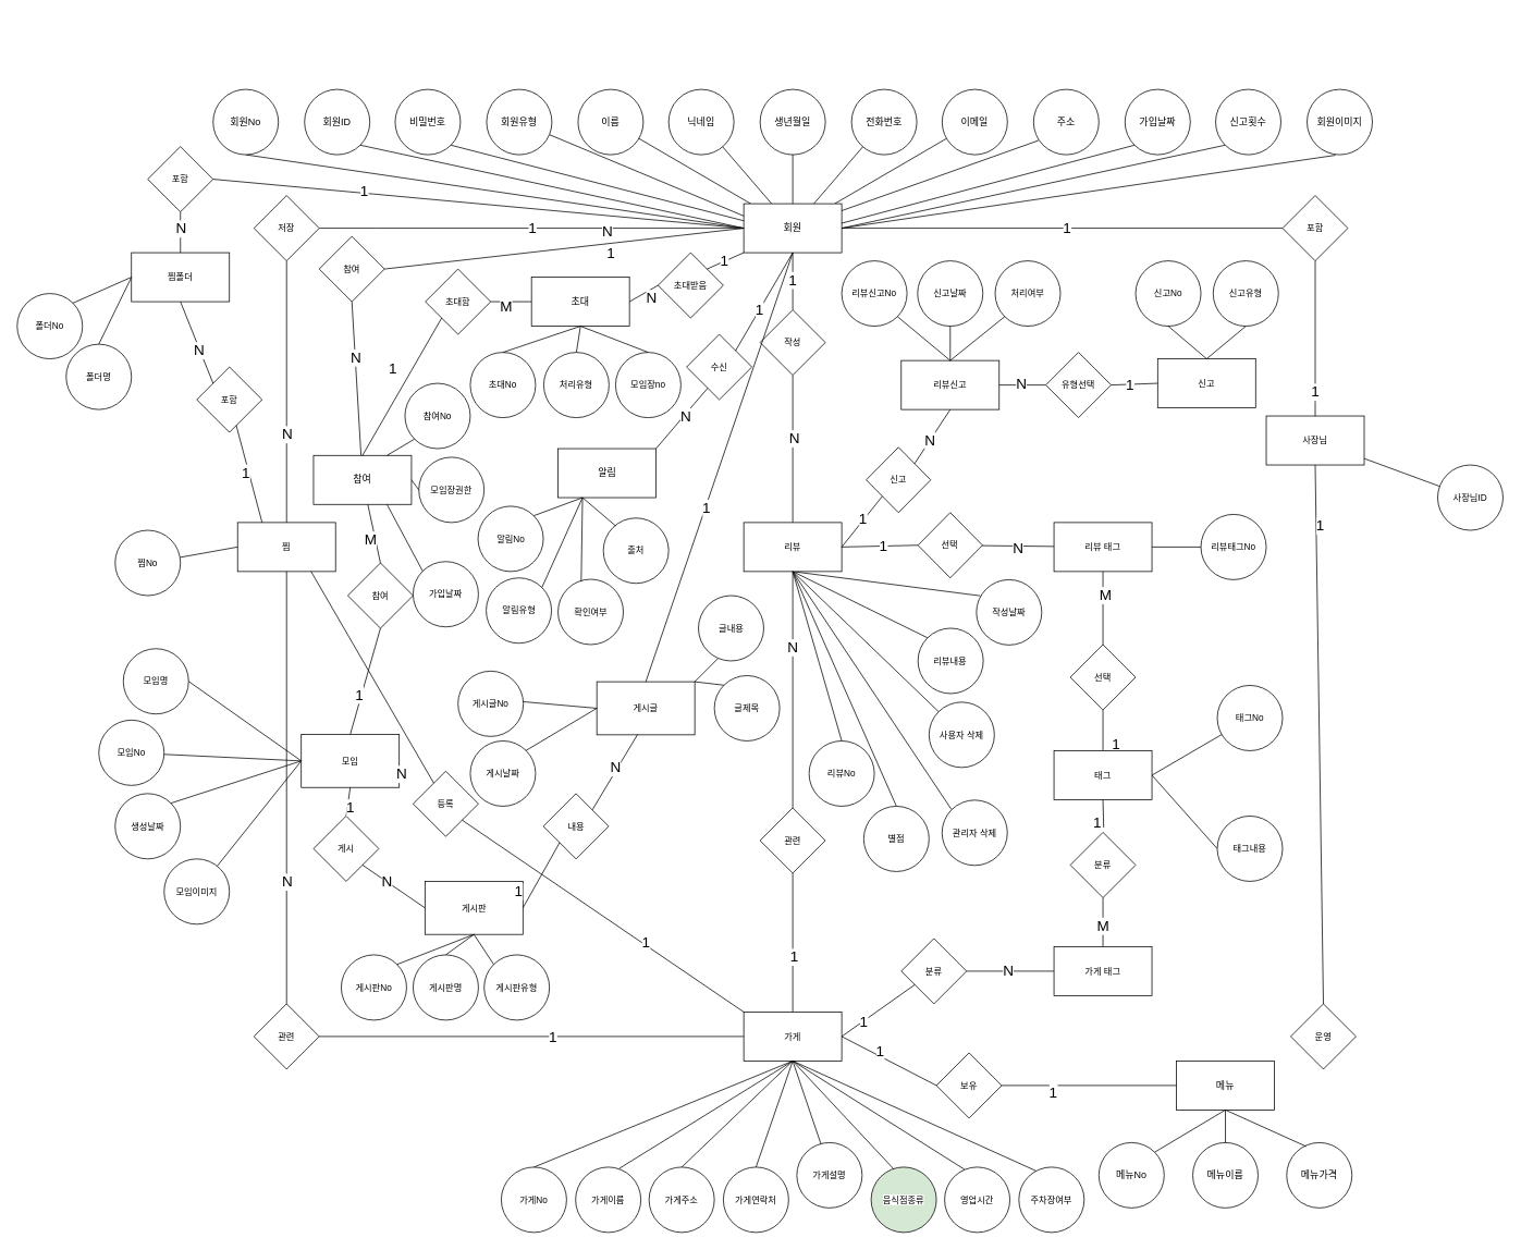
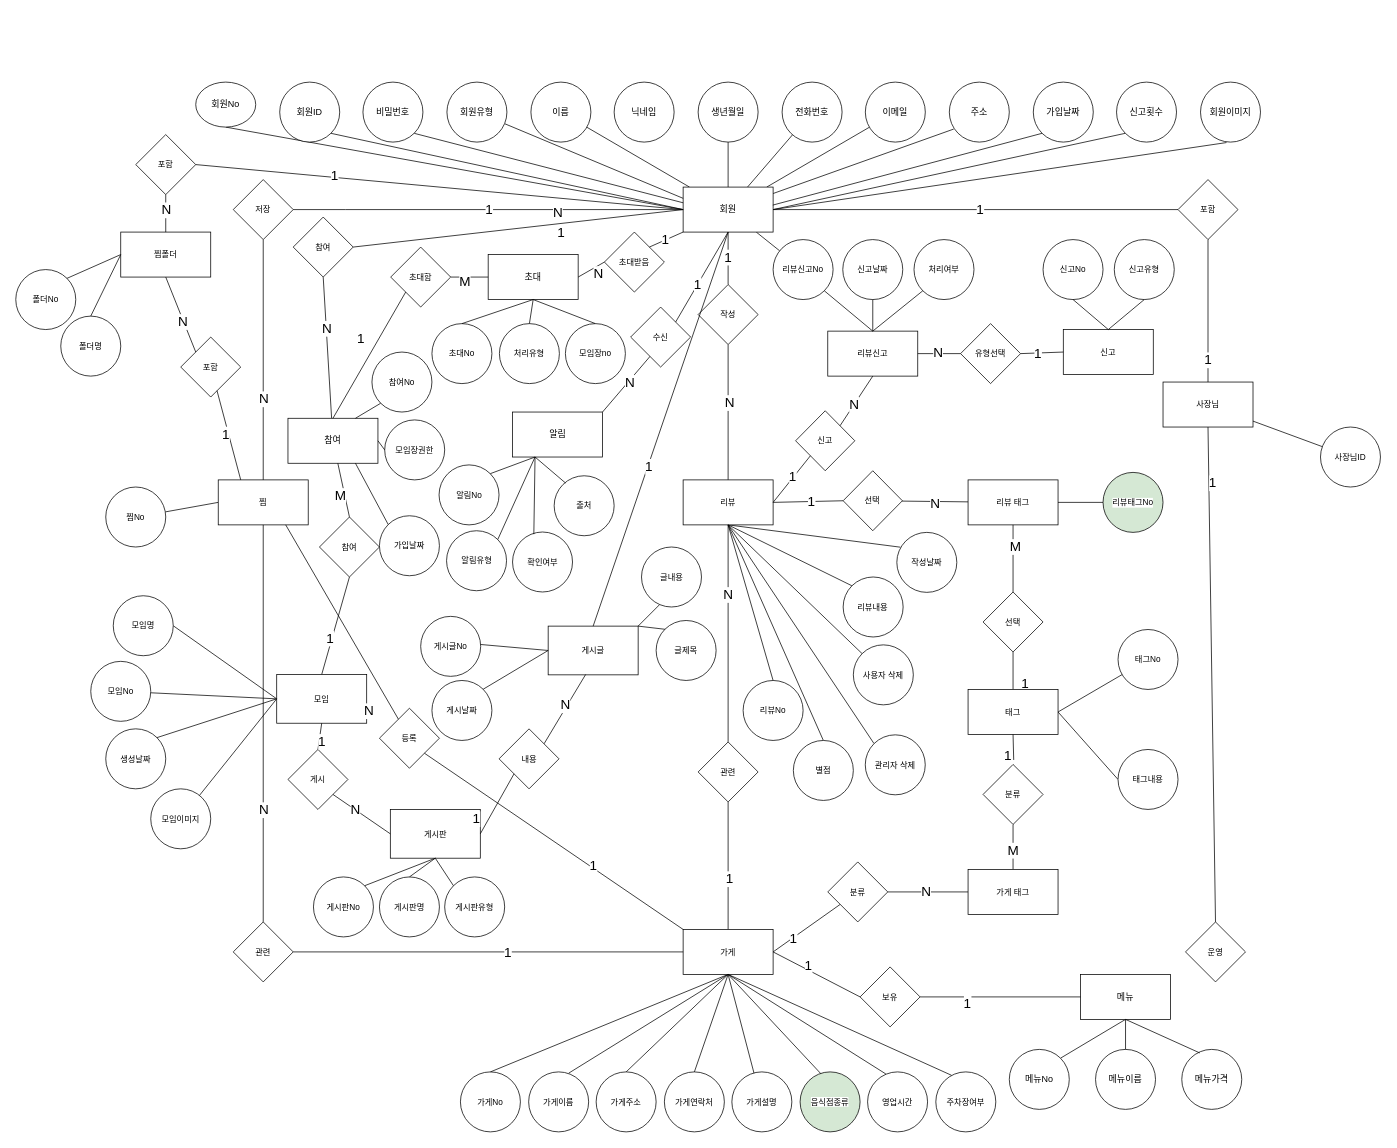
- <mxCell id="15" value="회원No" style="ellipse;whiteSpace=wrap;html=1;rounded=0;" parent="1" vertex="1"><mxGeometry x="260" y="20" width="80" height="80" as="geometry" /></mxCell>
+ <mxCell id="15" value="회원No" style="ellipse;whiteSpace=wrap;html=1;rounded=0;" parent="1" vertex="1"><mxGeometry x="260" y="20" width="80" height="60" as="geometry" /></mxCell>
- <mxCell id="5" value="" style="rounded=0;orthogonalLoop=1;jettySize=auto;html=1;strokeColor=default;align=center;verticalAlign=middle;fontFamily=Helvetica;fontSize=11;fontColor=default;labelBackgroundColor=default;endArrow=none;endFill=0;" parent="1" source="12" target="16" edge="1"><mxGeometry relative="1" as="geometry" /></mxCell>
+ <mxCell id="5" value="" style="rounded=0;orthogonalLoop=1;jettySize=auto;html=1;strokeColor=default;align=center;verticalAlign=middle;fontFamily=Helvetica;fontSize=11;fontColor=default;labelBackgroundColor=default;endArrow=none;endFill=0;" parent="1" source="12" target="132" edge="1"><mxGeometry relative="1" as="geometry" /></mxCell>
- <mxCell id="153" value="리뷰태그No" style="ellipse;whiteSpace=wrap;html=1;fontSize=11;rounded=0;labelBackgroundColor=default;" vertex="1" parent="1"><mxGeometry x="1470" y="540.5" width="80" height="80" as="geometry" /></mxCell>
+ <mxCell id="153" value="리뷰태그No" style="ellipse;whiteSpace=wrap;html=1;fontSize=11;rounded=0;labelBackgroundColor=default;fillColor=#d5e8d4;" vertex="1" parent="1"><mxGeometry x="1470" y="540.5" width="80" height="80" as="geometry" /></mxCell>
- <mxCell id="81" value="가게설명" style="ellipse;whiteSpace=wrap;html=1;aspect=fixed;fontFamily=Helvetica;fontSize=11;fontColor=default;labelBackgroundColor=default;" parent="1" vertex="1"><mxGeometry x="975" y="1310" width="80" height="80" as="geometry" /></mxCell>
+ <mxCell id="81" value="가게설명" style="ellipse;whiteSpace=wrap;html=1;aspect=fixed;fontFamily=Helvetica;fontSize=11;fontColor=default;labelBackgroundColor=default;" parent="1" vertex="1"><mxGeometry x="975" y="1340" width="80" height="80" as="geometry" /></mxCell>
